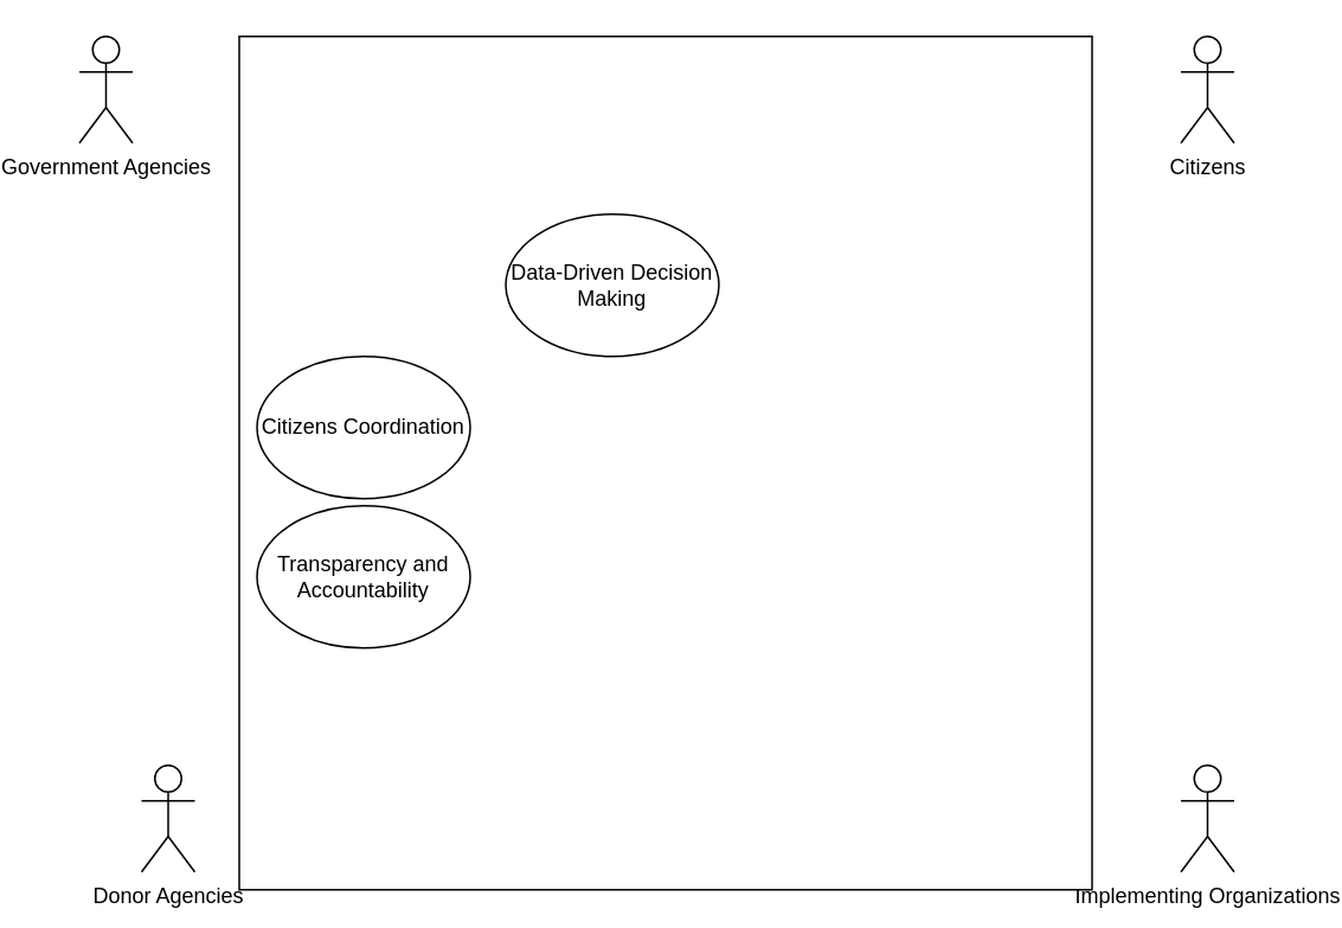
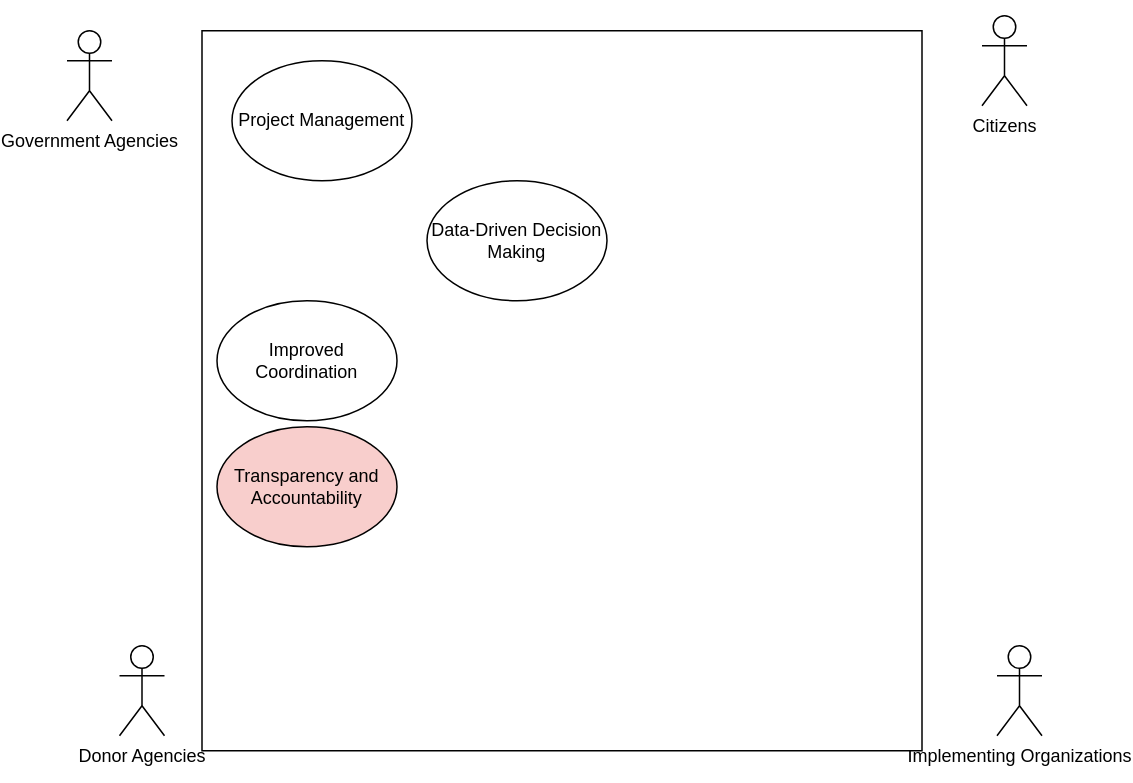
- <mxCell id="5" value="Citizens" style="shape=umlActor;verticalLabelPosition=bottom;verticalAlign=top;html=1;outlineConnect=0;" vertex="1" parent="1"><mxGeometry x="640" y="20" width="30" height="60" as="geometry" /></mxCell>
+ <mxCell id="5" value="Citizens" style="shape=umlActor;verticalLabelPosition=bottom;verticalAlign=top;html=1;outlineConnect=0;" vertex="1" parent="1"><mxGeometry x="630" y="10" width="30" height="60" as="geometry" /></mxCell>
+ <mxCell id="7" value="Project Management" style="ellipse;whiteSpace=wrap;html=1;" vertex="1" parent="1"><mxGeometry x="130" y="40" width="120" height="80" as="geometry" /></mxCell>
- <mxCell id="9" value="Citizens Coordination" style="ellipse;whiteSpace=wrap;html=1;" vertex="1" parent="1"><mxGeometry x="120" y="200" width="120" height="80" as="geometry" /></mxCell>
+ <mxCell id="9" value="Improved Coordination" style="ellipse;whiteSpace=wrap;html=1;" vertex="1" parent="1"><mxGeometry x="120" y="200" width="120" height="80" as="geometry" /></mxCell>
- <mxCell id="10" value="Transparency and Accountability" style="ellipse;whiteSpace=wrap;html=1;" vertex="1" parent="1"><mxGeometry x="120" y="284" width="120" height="80" as="geometry" /></mxCell>
+ <mxCell id="10" value="Transparency and Accountability" style="ellipse;whiteSpace=wrap;html=1;fillColor=#f8cecc;" vertex="1" parent="1"><mxGeometry x="120" y="284" width="120" height="80" as="geometry" /></mxCell>
